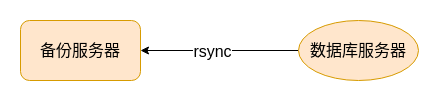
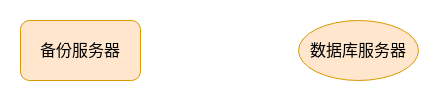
- <mxCell id="3" style="edgeStyle=none;rounded=0;orthogonalLoop=1;jettySize=auto;html=1;exitX=0;exitY=0.5;exitDx=0;exitDy=0;entryX=1;entryY=0.5;entryDx=0;entryDy=0;fontSize=16;" edge="1" parent="1" source="5" target="2"><mxGeometry relative="1" as="geometry" /></mxCell>
- <mxCell id="4" value="rsync" style="text;html=1;resizable=0;points=[];align=center;verticalAlign=middle;labelBackgroundColor=#ffffff;fontSize=16;" vertex="1" connectable="0" parent="3"><mxGeometry x="0.1" relative="1" as="geometry"><mxPoint as="offset" /></mxGeometry></mxCell>
